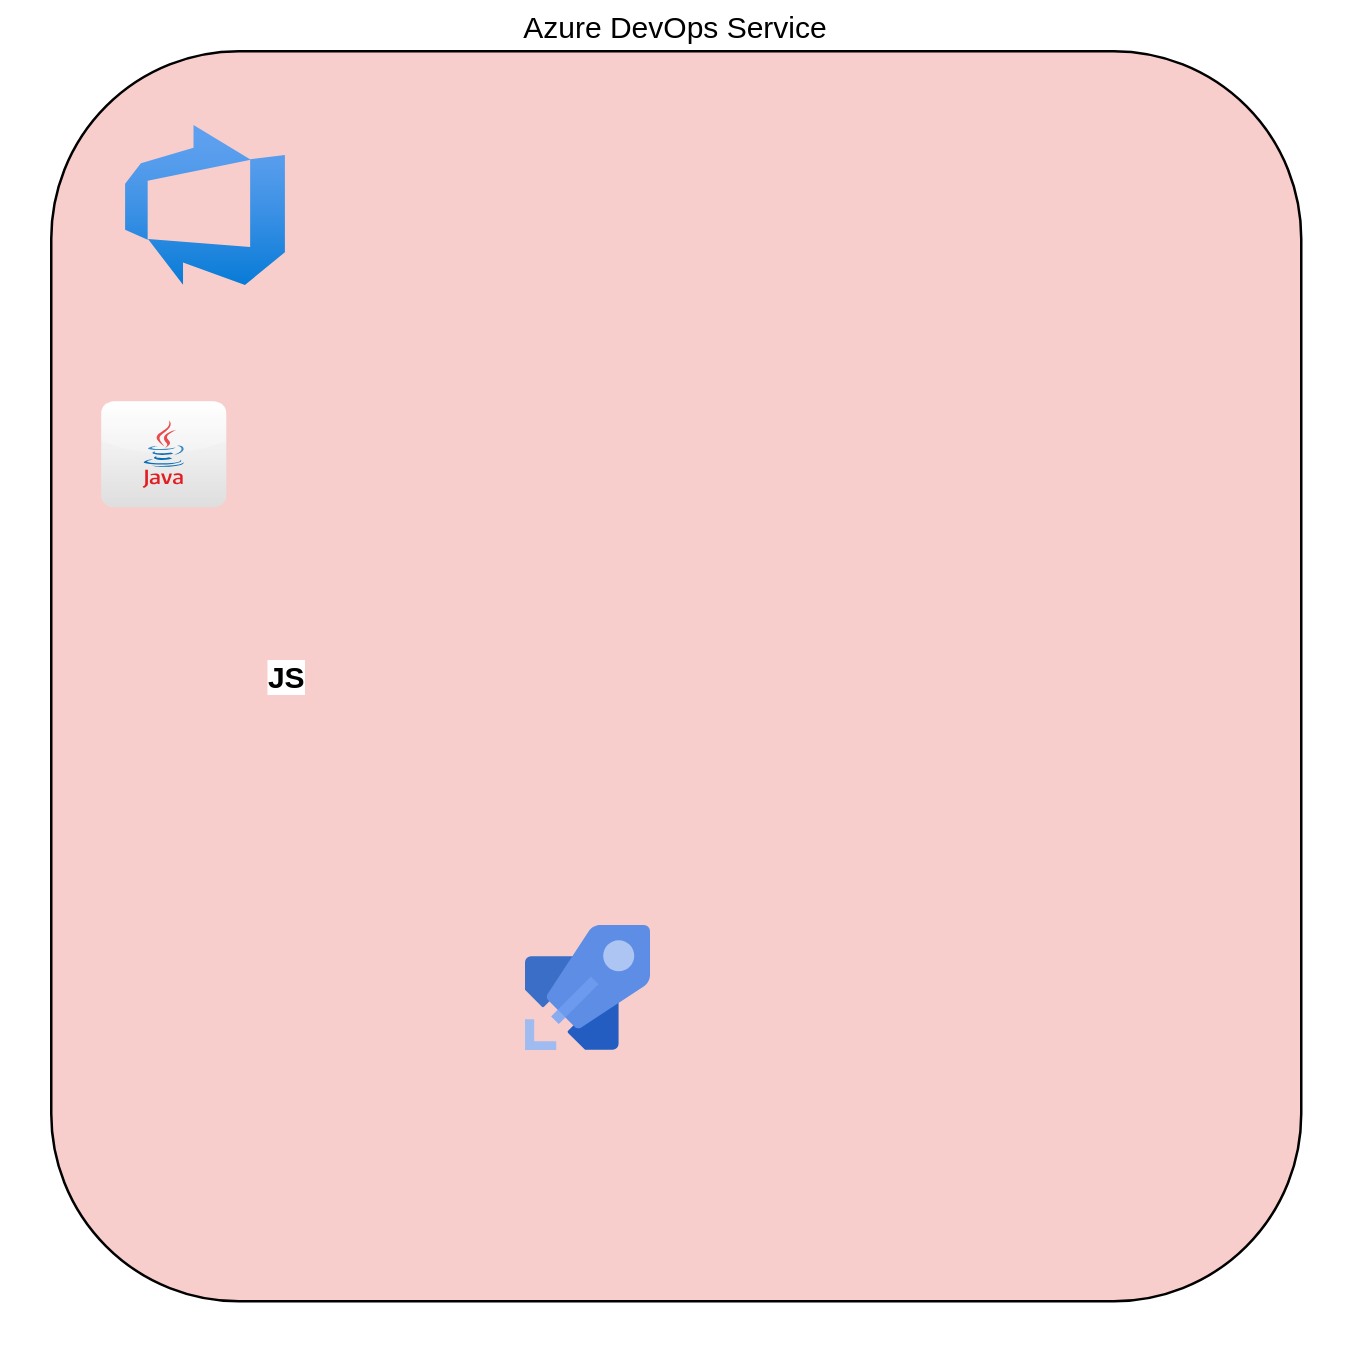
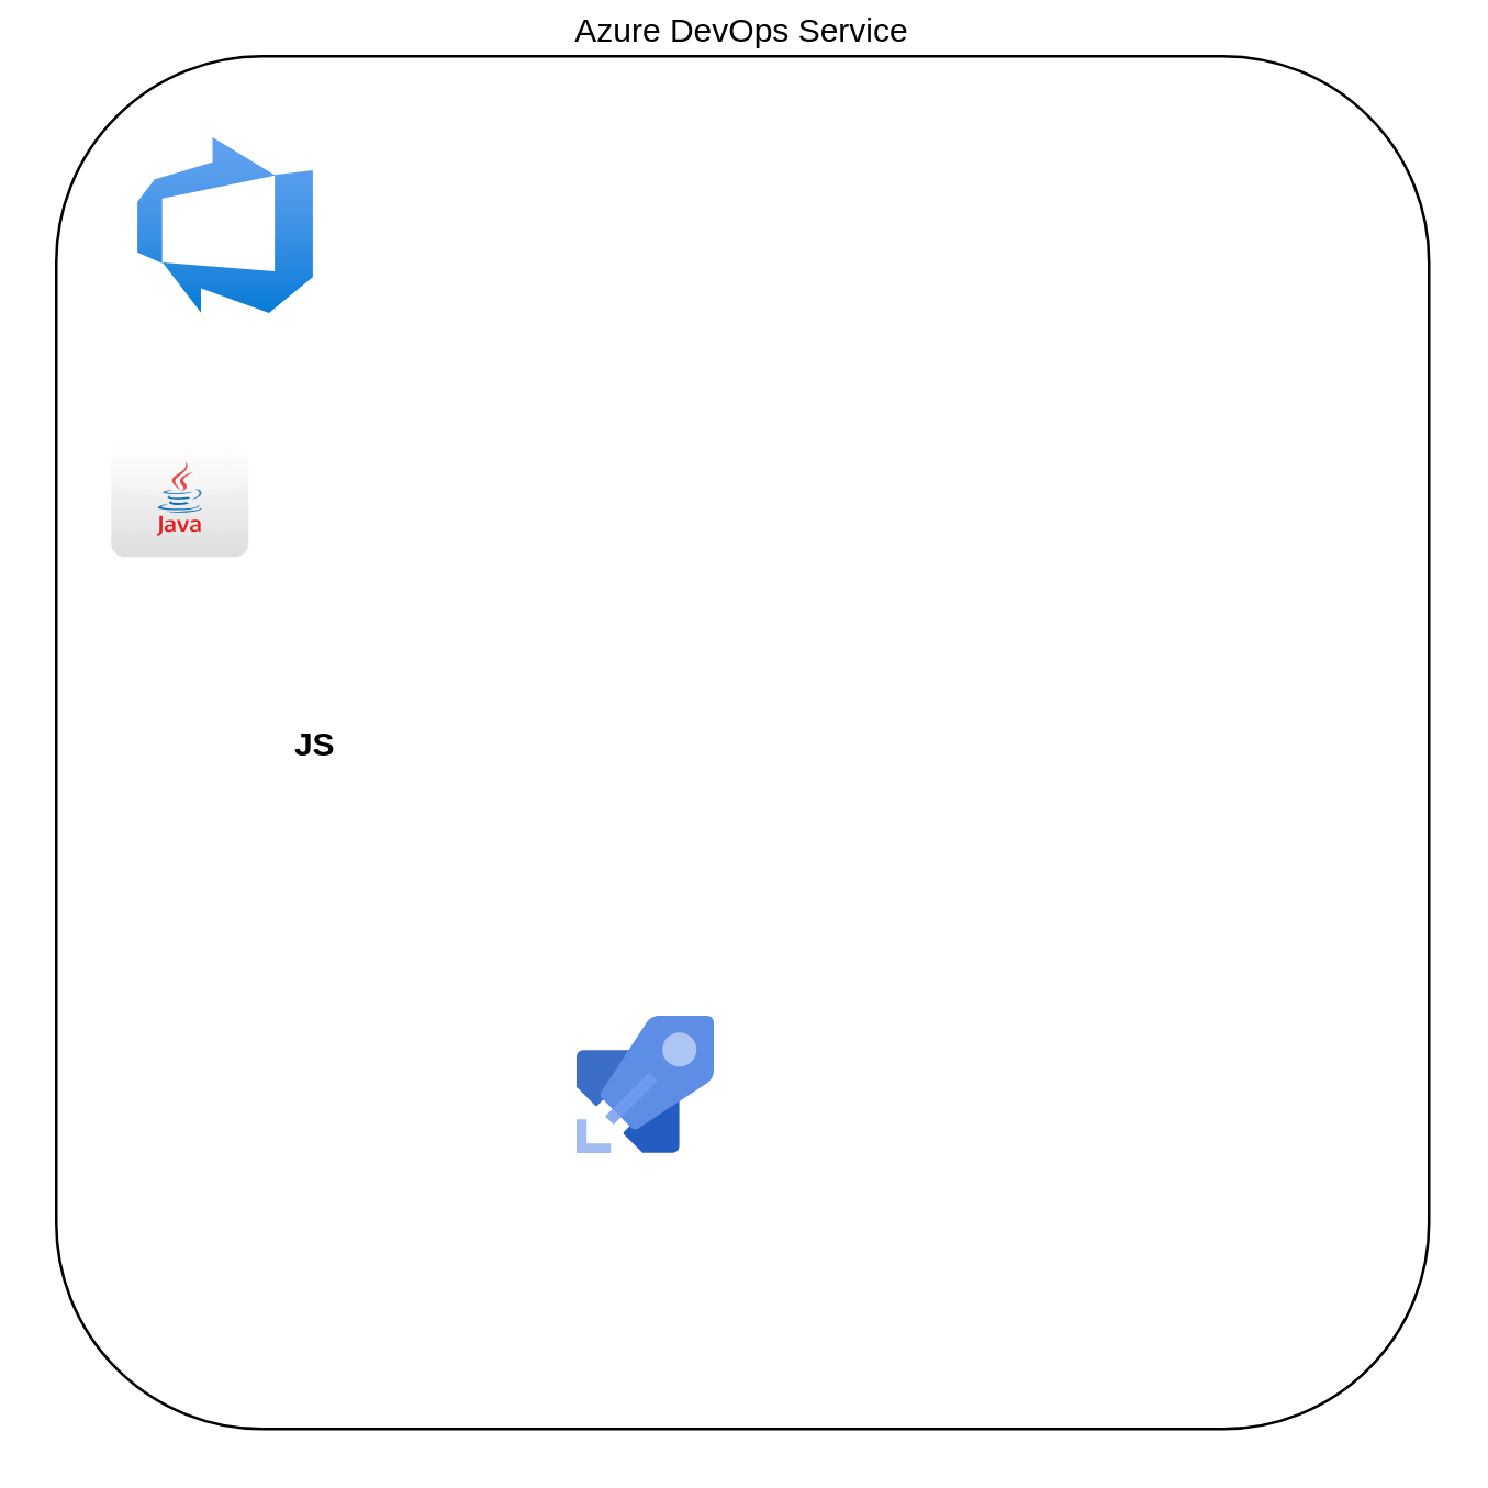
- <mxCell id="2" value="Azure DevOps Service" style="rounded=1;whiteSpace=wrap;html=1;align=center;labelPosition=center;verticalLabelPosition=top;verticalAlign=bottom;fillColor=#f8cecc;" parent="1" vertex="1"><mxGeometry x="20" y="20" width="500" height="500" as="geometry" /></mxCell>
+ <mxCell id="2" value="Azure DevOps Service" style="rounded=1;whiteSpace=wrap;html=1;align=center;labelPosition=center;verticalLabelPosition=top;verticalAlign=bottom;" parent="1" vertex="1"><mxGeometry x="20" y="20" width="500" height="500" as="geometry" /></mxCell>
